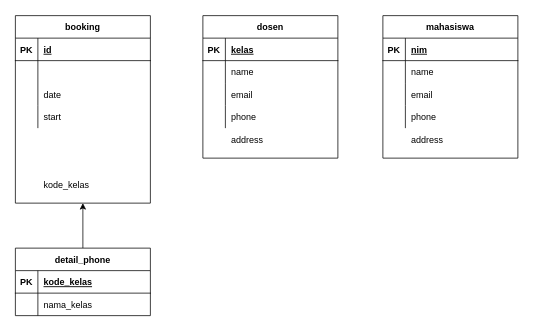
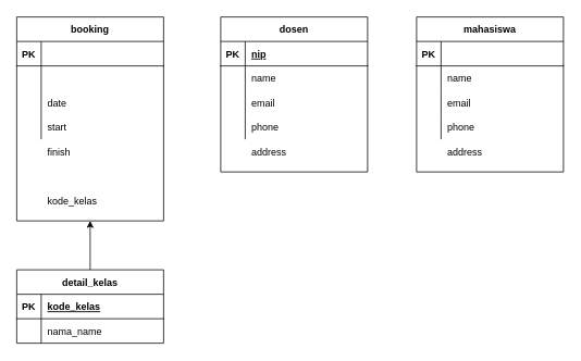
- <mxCell id="5" value="id" style="shape=partialRectangle;connectable=0;fillColor=none;top=0;left=0;bottom=0;right=0;align=left;spacingLeft=6;fontStyle=5;overflow=hidden;" parent="3" vertex="1"><mxGeometry x="30" width="150" height="30" as="geometry" /></mxCell>
- <mxCell id="19" value="nim" style="shape=partialRectangle;connectable=0;fillColor=none;top=0;left=0;bottom=0;right=0;align=left;spacingLeft=6;fontStyle=5;overflow=hidden;" parent="17" vertex="1"><mxGeometry x="30" width="150" height="30" as="geometry" /></mxCell>
- <mxCell id="42" value="kelas" style="shape=partialRectangle;connectable=0;fillColor=none;top=0;left=0;bottom=0;right=0;align=left;spacingLeft=6;fontStyle=5;overflow=hidden;" parent="40" vertex="1"><mxGeometry x="30" width="150" height="30" as="geometry" /></mxCell>
+ <mxCell id="42" value="nip" style="shape=partialRectangle;connectable=0;fillColor=none;top=0;left=0;bottom=0;right=0;align=left;spacingLeft=6;fontStyle=5;overflow=hidden;" parent="40" vertex="1"><mxGeometry x="30" width="150" height="30" as="geometry" /></mxCell>
+ <mxCell id="14" value="finish" style="shape=partialRectangle;connectable=0;fillColor=none;top=0;left=0;bottom=0;right=0;align=left;spacingLeft=6;overflow=hidden;" parent="1" vertex="1"><mxGeometry x="50" y="170" width="150" height="30" as="geometry" /></mxCell>
- <mxCell id="32" value="detail_phone" style="shape=table;startSize=30;container=1;collapsible=1;childLayout=tableLayout;fixedRows=1;rowLines=0;fontStyle=1;align=center;resizeLast=1;" parent="1" vertex="1"><mxGeometry x="20" y="330" width="180" height="90" as="geometry" /></mxCell>
+ <mxCell id="32" value="detail_kelas" style="shape=table;startSize=30;container=1;collapsible=1;childLayout=tableLayout;fixedRows=1;rowLines=0;fontStyle=1;align=center;resizeLast=1;" parent="1" vertex="1"><mxGeometry x="20" y="330" width="180" height="90" as="geometry" /></mxCell>
- <mxCell id="38" value="nama_kelas" style="shape=partialRectangle;connectable=0;fillColor=none;top=0;left=0;bottom=0;right=0;align=left;spacingLeft=6;overflow=hidden;" parent="36" vertex="1"><mxGeometry x="30" width="150" height="30" as="geometry" /></mxCell>
+ <mxCell id="38" value="nama_name" style="shape=partialRectangle;connectable=0;fillColor=none;top=0;left=0;bottom=0;right=0;align=left;spacingLeft=6;overflow=hidden;" parent="36" vertex="1"><mxGeometry x="30" width="150" height="30" as="geometry" /></mxCell>
